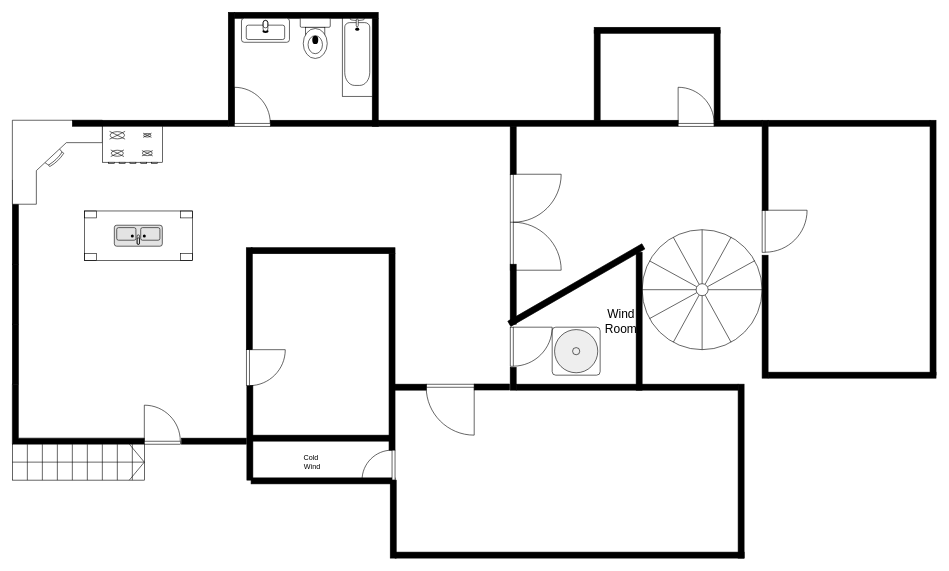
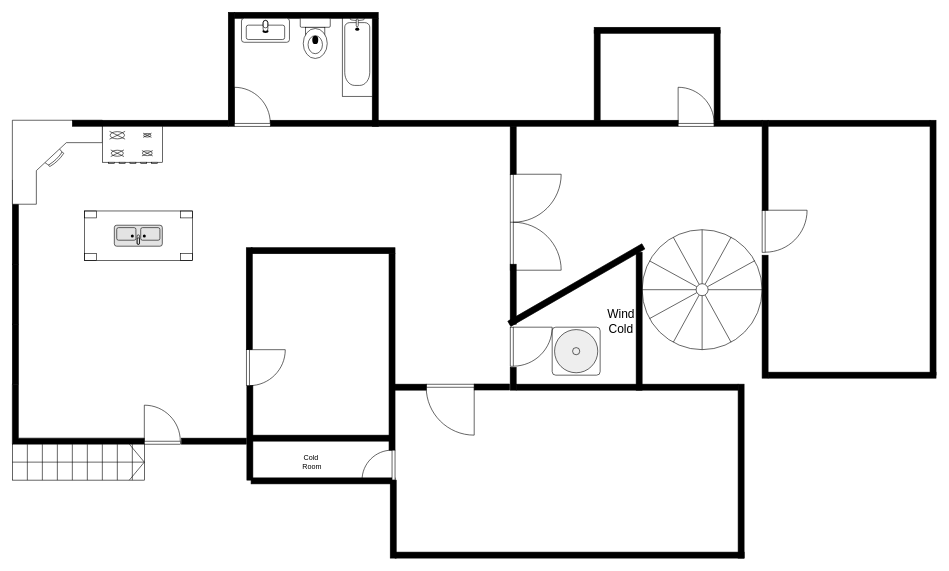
- <mxCell id="35" value="&lt;font style=&quot;font-size: 20px&quot;&gt;Wind Room&lt;/font&gt;" style="text;html=1;strokeColor=none;fillColor=none;align=center;verticalAlign=middle;whiteSpace=wrap;rounded=0;" vertex="1" parent="1"><mxGeometry x="1000" y="510" width="70" height="50" as="geometry" /></mxCell>
+ <mxCell id="35" value="&lt;font style=&quot;font-size: 20px&quot;&gt;Wind Cold&lt;/font&gt;" style="text;html=1;strokeColor=none;fillColor=none;align=center;verticalAlign=middle;whiteSpace=wrap;rounded=0;" vertex="1" parent="1"><mxGeometry x="1000" y="510" width="70" height="50" as="geometry" /></mxCell>
- <mxCell id="60" value="Cold&amp;nbsp;&lt;br&gt;Wind" style="text;html=1;strokeColor=none;fillColor=none;align=center;verticalAlign=middle;whiteSpace=wrap;rounded=0;" vertex="1" parent="1"><mxGeometry x="410.01" y="720" width="220" height="100" as="geometry" /></mxCell>
+ <mxCell id="60" value="Cold&amp;nbsp;&lt;br&gt;Room" style="text;html=1;strokeColor=none;fillColor=none;align=center;verticalAlign=middle;whiteSpace=wrap;rounded=0;" vertex="1" parent="1"><mxGeometry x="410.01" y="720" width="220" height="100" as="geometry" /></mxCell>
